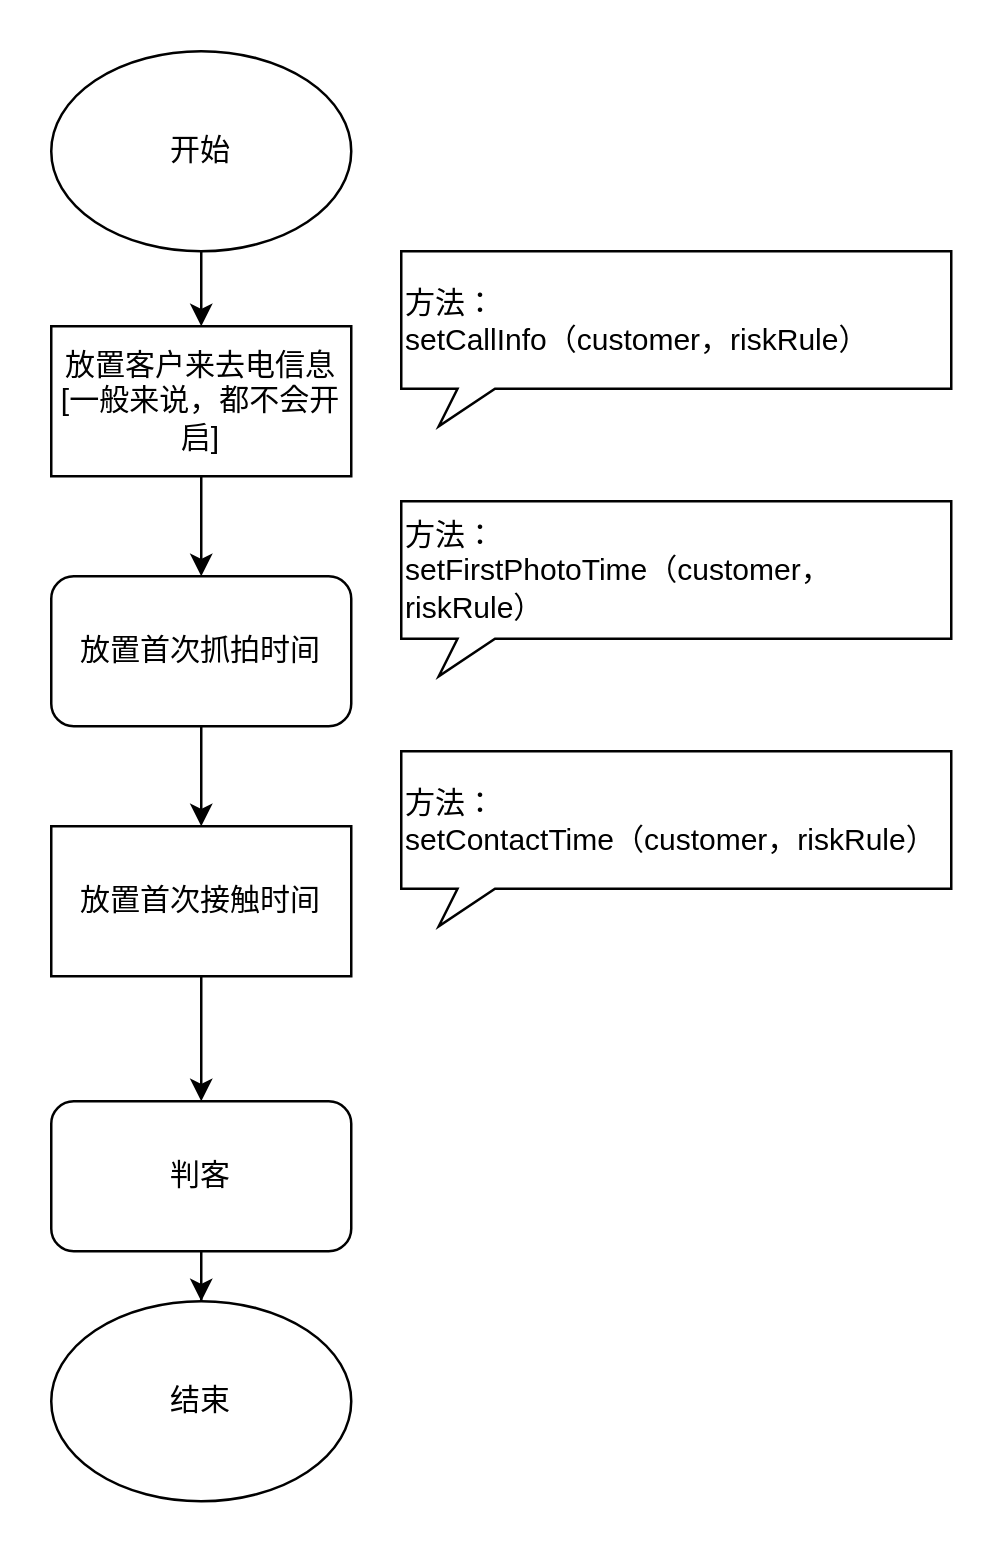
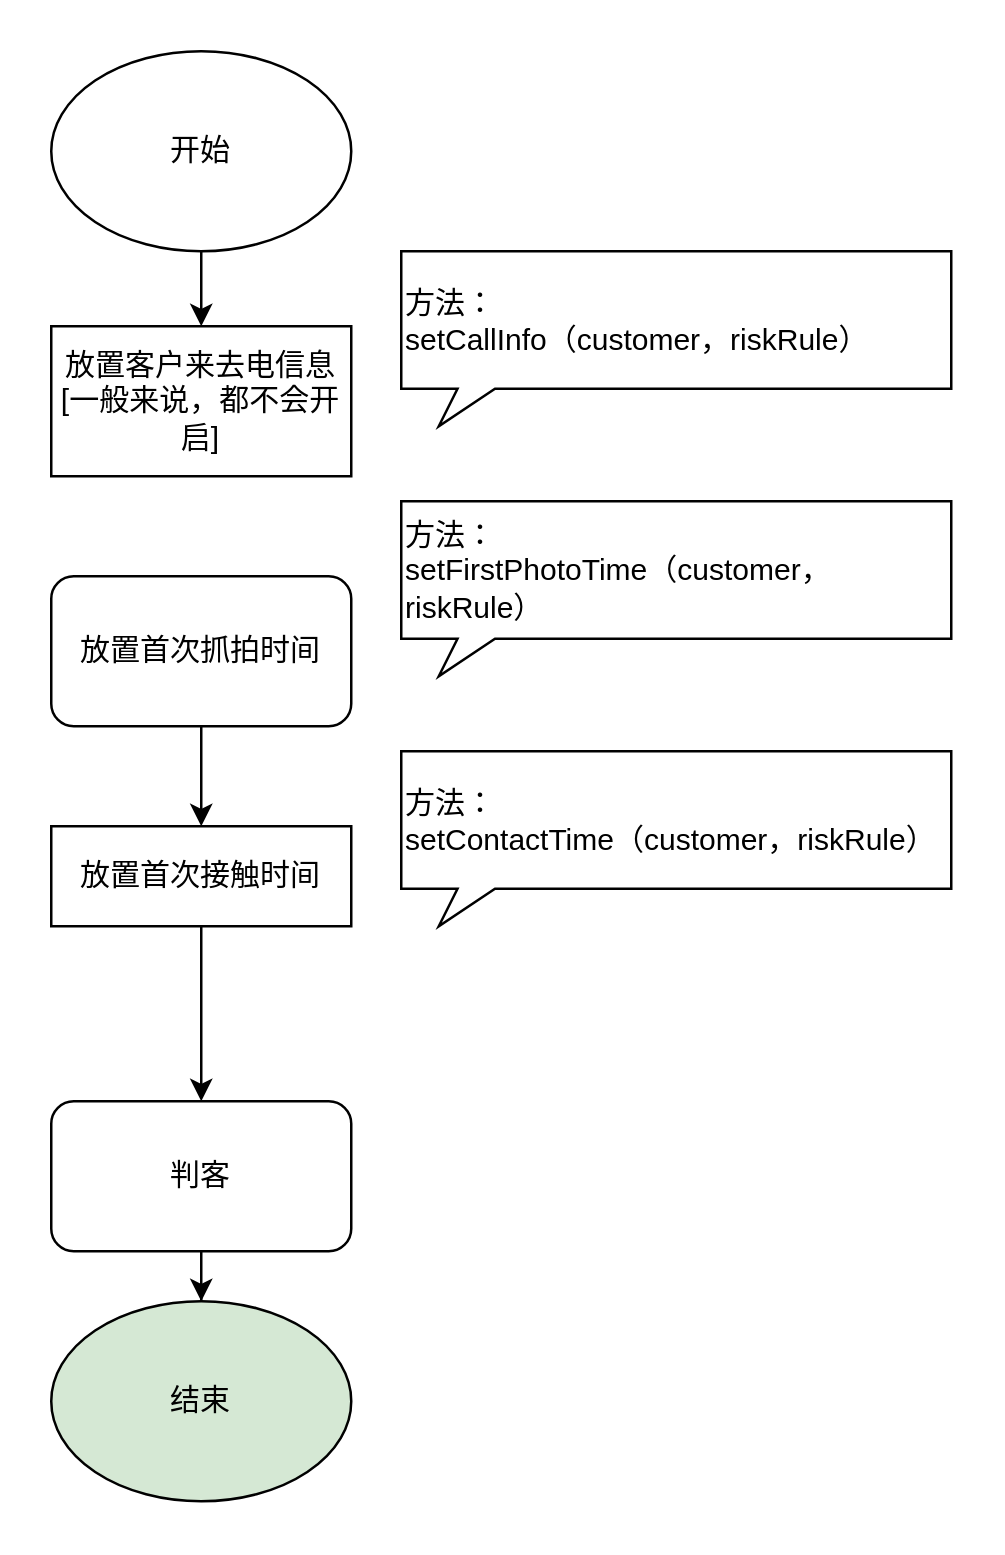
- <mxCell id="4" value="" style="edgeStyle=orthogonalEdgeStyle;rounded=0;orthogonalLoop=1;jettySize=auto;html=1;" parent="1" source="5" target="9" edge="1"><mxGeometry relative="1" as="geometry" /></mxCell>
- <mxCell id="7" value="放置首次接触时间" style="rounded=0;whiteSpace=wrap;html=1;" parent="1" vertex="1"><mxGeometry x="20" y="330" width="120" height="60" as="geometry" /></mxCell>
+ <mxCell id="7" value="放置首次接触时间" style="rounded=0;whiteSpace=wrap;html=1;" parent="1" vertex="1"><mxGeometry x="20" y="330" width="120" height="40" as="geometry" /></mxCell>
- <mxCell id="12" value="结束" style="ellipse;whiteSpace=wrap;html=1;" parent="1" vertex="1"><mxGeometry x="20" y="520" width="120" height="80" as="geometry" /></mxCell>
+ <mxCell id="12" value="结束" style="ellipse;whiteSpace=wrap;html=1;fillColor=#d5e8d4;" parent="1" vertex="1"><mxGeometry x="20" y="520" width="120" height="80" as="geometry" /></mxCell>
